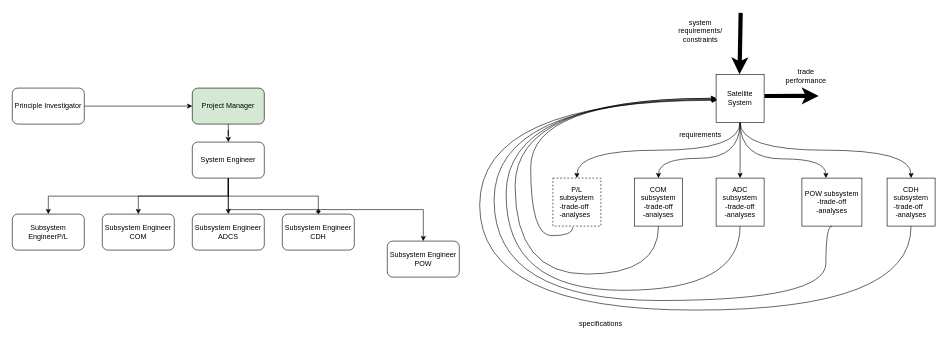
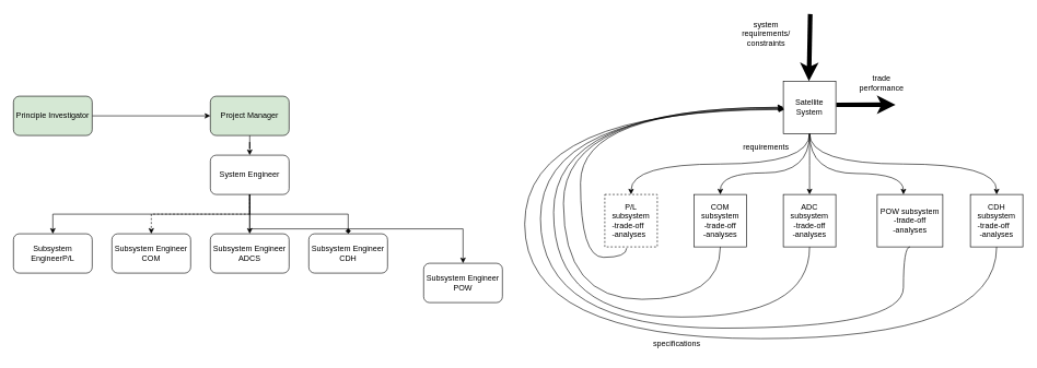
- <mxCell id="16" value="Principle Investigator" style="rounded=1;whiteSpace=wrap;html=1;" parent="1" vertex="1"><mxGeometry x="20" y="146" width="120" height="60" as="geometry" /></mxCell>
+ <mxCell id="16" value="Principle Investigator" style="rounded=1;whiteSpace=wrap;html=1;fillColor=#d5e8d4;" parent="1" vertex="1"><mxGeometry x="20" y="146" width="120" height="60" as="geometry" /></mxCell>
- <mxCell id="5" style="edgeStyle=orthogonalEdgeStyle;rounded=0;orthogonalLoop=1;jettySize=auto;html=1;exitX=0.5;exitY=1;exitDx=0;exitDy=0;entryX=0.5;entryY=0;entryDx=0;entryDy=0;" parent="1" source="9" target="11" edge="1"><mxGeometry relative="1" as="geometry" /></mxCell>
+ <mxCell id="5" style="edgeStyle=orthogonalEdgeStyle;rounded=0;orthogonalLoop=1;jettySize=auto;html=1;exitX=0.5;exitY=1;exitDx=0;exitDy=0;entryX=0.5;entryY=0;entryDx=0;entryDy=0;dashed=1;" parent="1" source="9" target="11" edge="1"><mxGeometry relative="1" as="geometry" /></mxCell>
- <mxCell id="34" value="specifications" style="text;html=1;strokeColor=none;fillColor=none;align=center;verticalAlign=middle;whiteSpace=wrap;rounded=0;" vertex="1" parent="1"><mxGeometry x="971" y="524" width="60" height="30" as="geometry" /></mxCell>
+ <mxCell id="34" value="specifications" style="text;html=1;strokeColor=none;fillColor=none;align=center;verticalAlign=middle;whiteSpace=wrap;rounded=0;" vertex="1" parent="1"><mxGeometry x="1001" y="509" width="60" height="30" as="geometry" /></mxCell>
